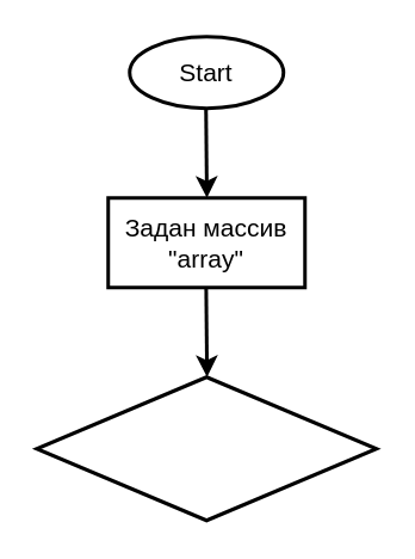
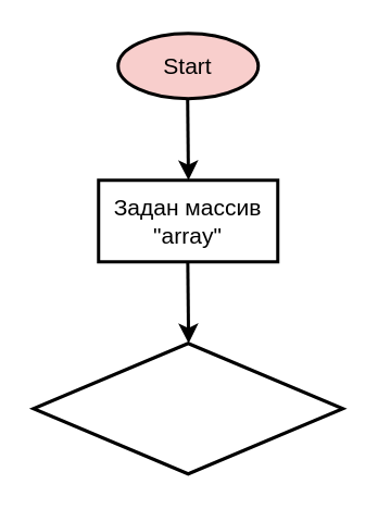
- <mxCell id="2" value="&lt;font style=&quot;font-size: 14px&quot;&gt;Start&lt;/font&gt;" style="ellipse;whiteSpace=wrap;html=1;strokeWidth=2;perimeterSpacing=0;" vertex="1" parent="1"><mxGeometry x="72" y="20" width="86" height="40" as="geometry" /></mxCell>
+ <mxCell id="2" value="&lt;font style=&quot;font-size: 14px&quot;&gt;Start&lt;/font&gt;" style="ellipse;whiteSpace=wrap;html=1;strokeWidth=2;perimeterSpacing=0;fillColor=#f8cecc;" vertex="1" parent="1"><mxGeometry x="72" y="20" width="86" height="40" as="geometry" /></mxCell>
